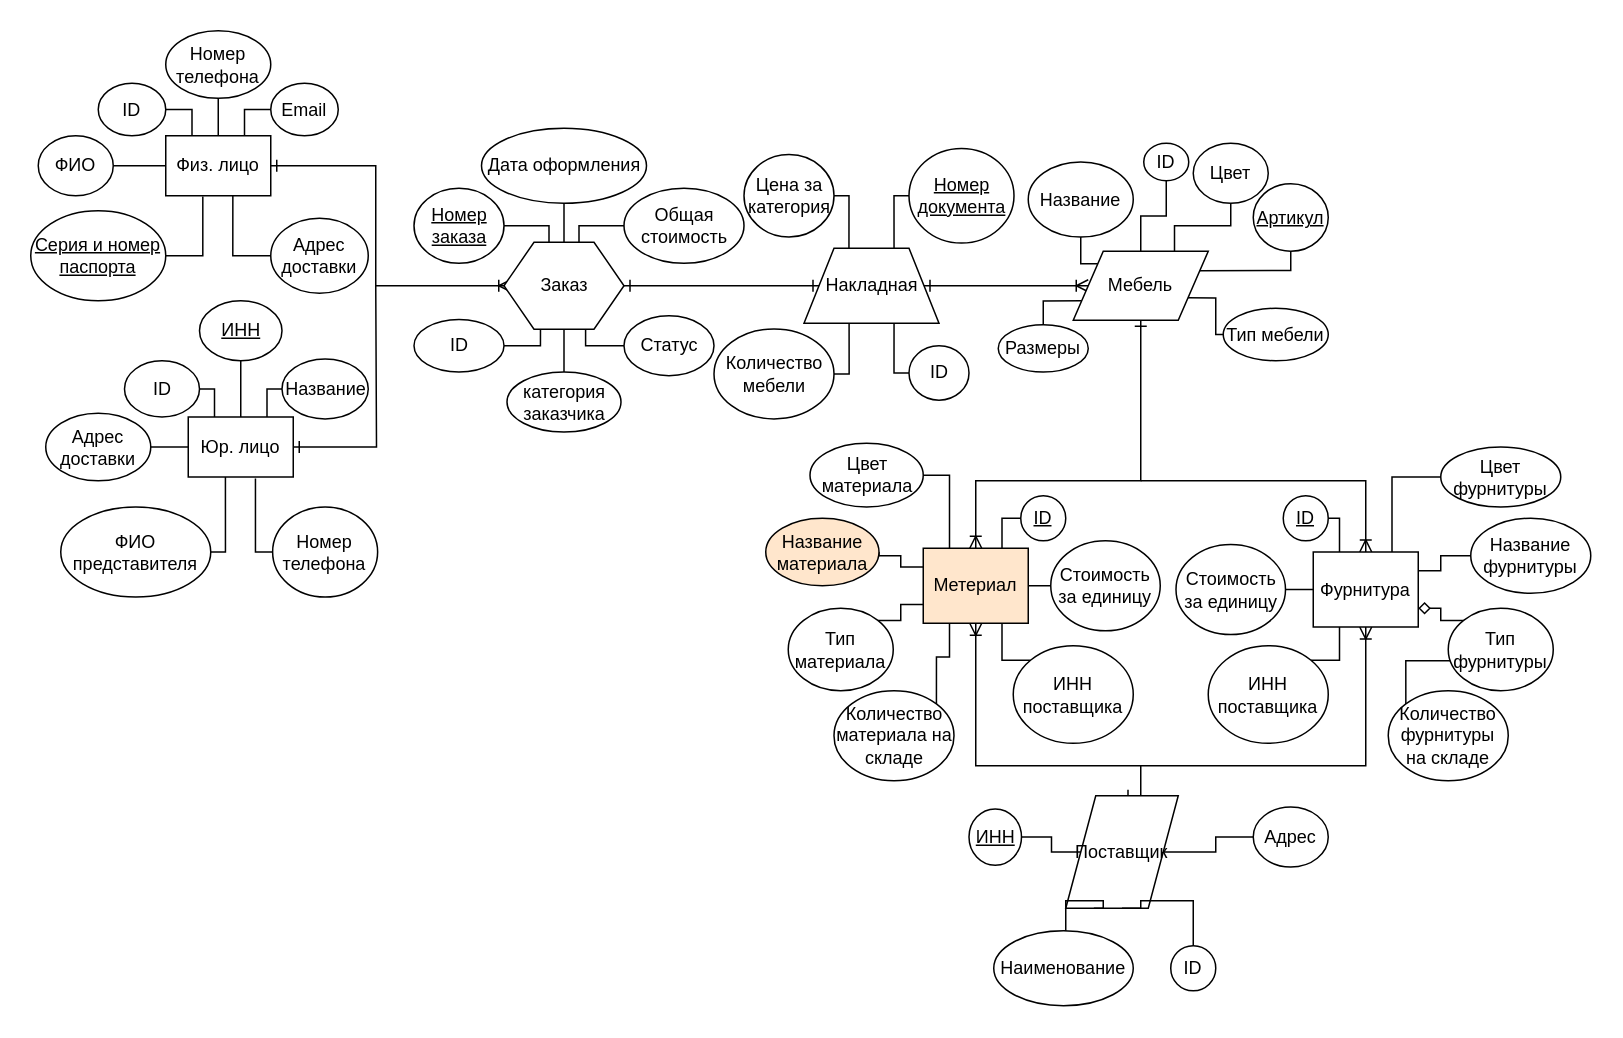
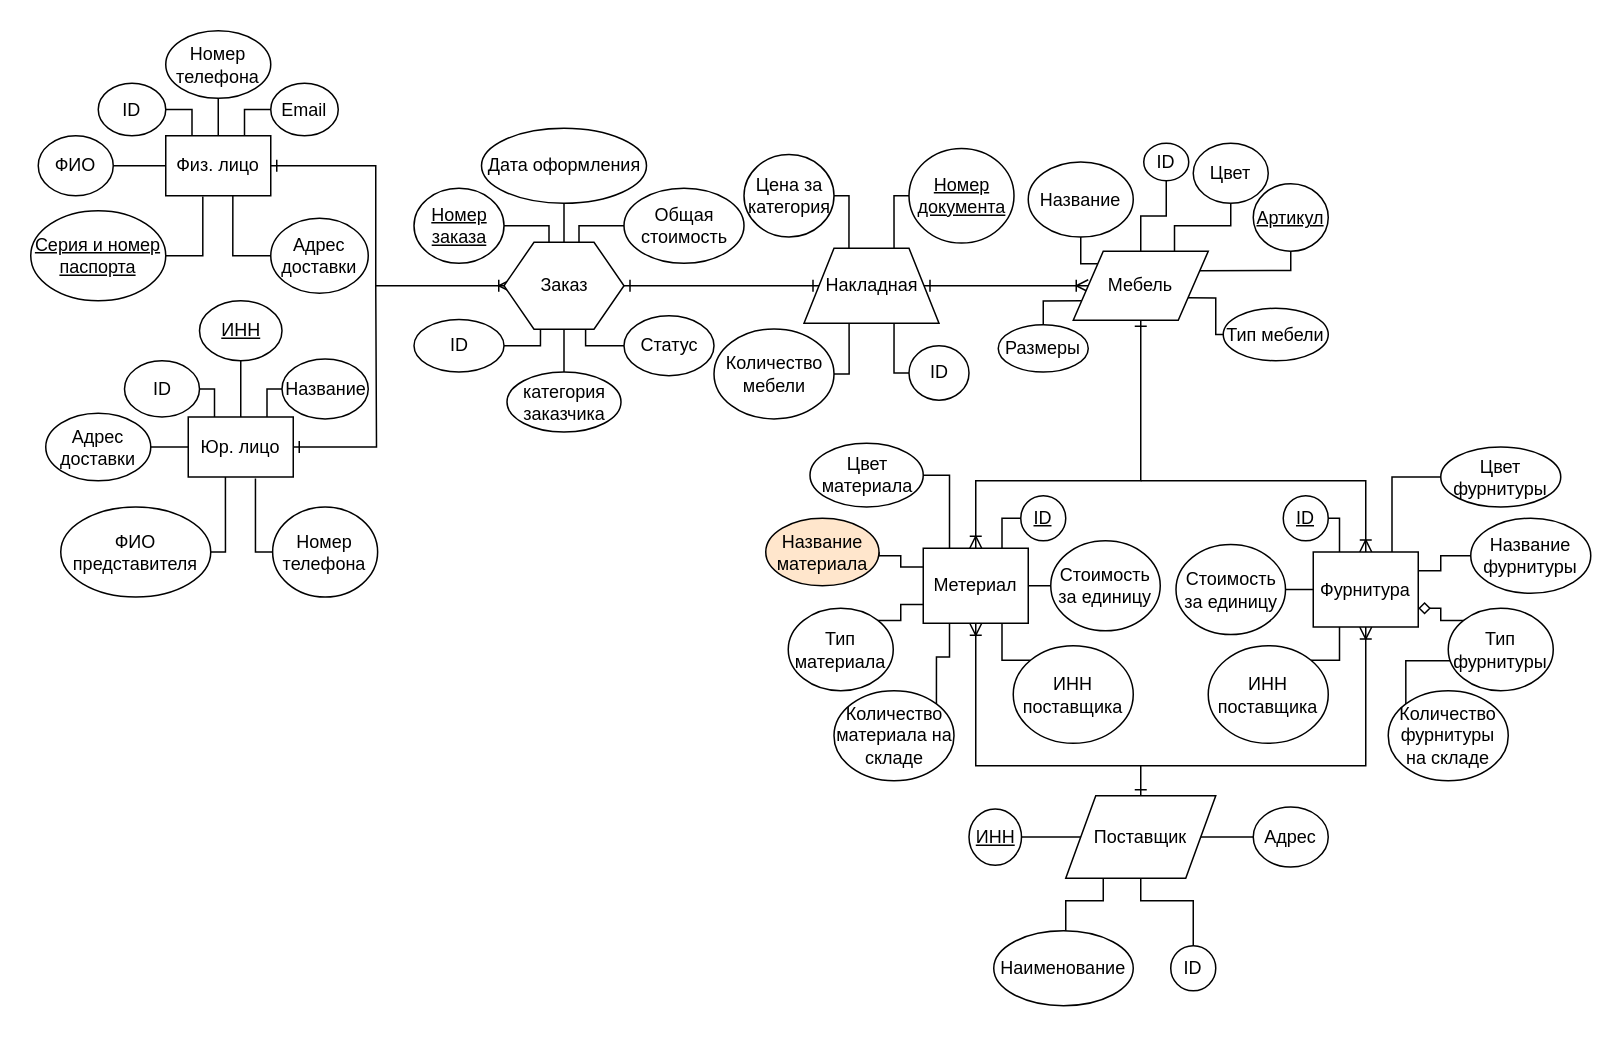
- <mxCell id="62" value="Метериал" style="rounded=0;whiteSpace=wrap;html=1;fillColor=#ffe6cc;" parent="1" vertex="1"><mxGeometry x="615" y="365" width="70" height="50" as="geometry" /></mxCell>
+ <mxCell id="62" value="Метериал" style="rounded=0;whiteSpace=wrap;html=1;" parent="1" vertex="1"><mxGeometry x="615" y="365" width="70" height="50" as="geometry" /></mxCell>
- <mxCell id="99" value="Поставщик" style="shape=parallelogram;perimeter=parallelogramPerimeter;whiteSpace=wrap;html=1;fixedSize=1;" parent="1" vertex="1"><mxGeometry x="710" y="530" width="75" height="75" as="geometry" /></mxCell>
+ <mxCell id="99" value="Поставщик" style="shape=parallelogram;perimeter=parallelogramPerimeter;whiteSpace=wrap;html=1;fixedSize=1;" parent="1" vertex="1"><mxGeometry x="710" y="530" width="100" height="55" as="geometry" /></mxCell>
